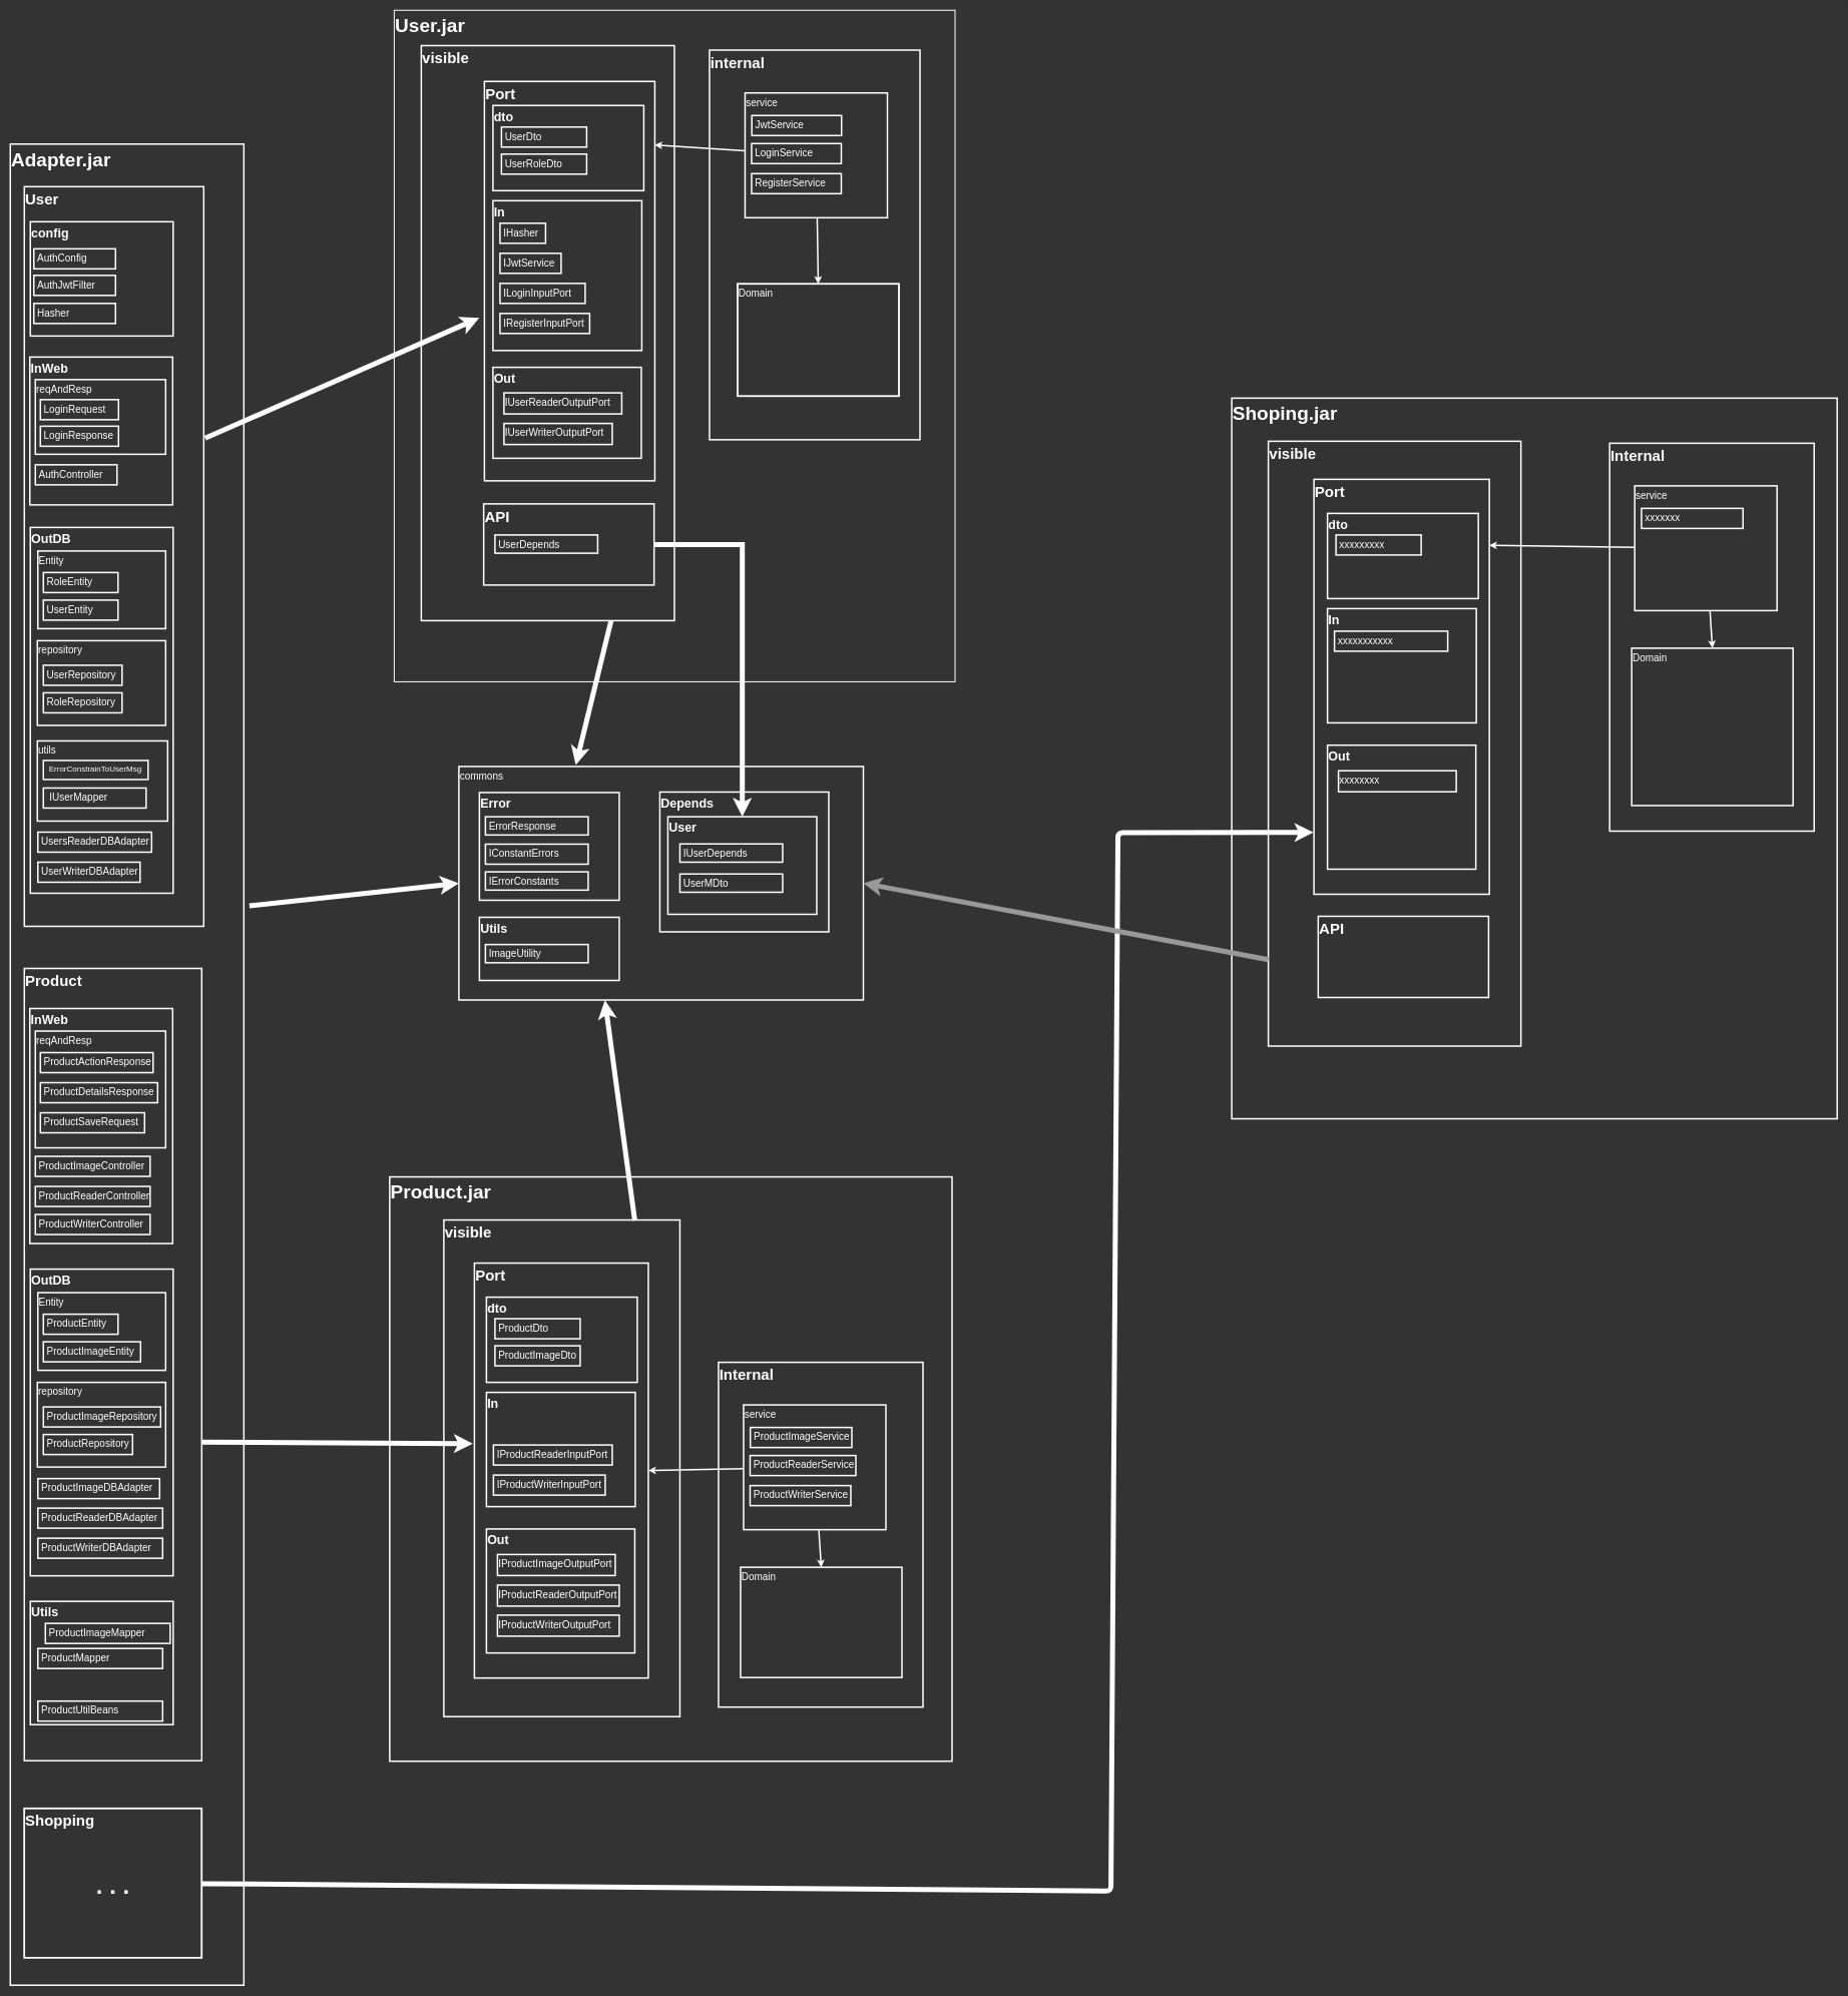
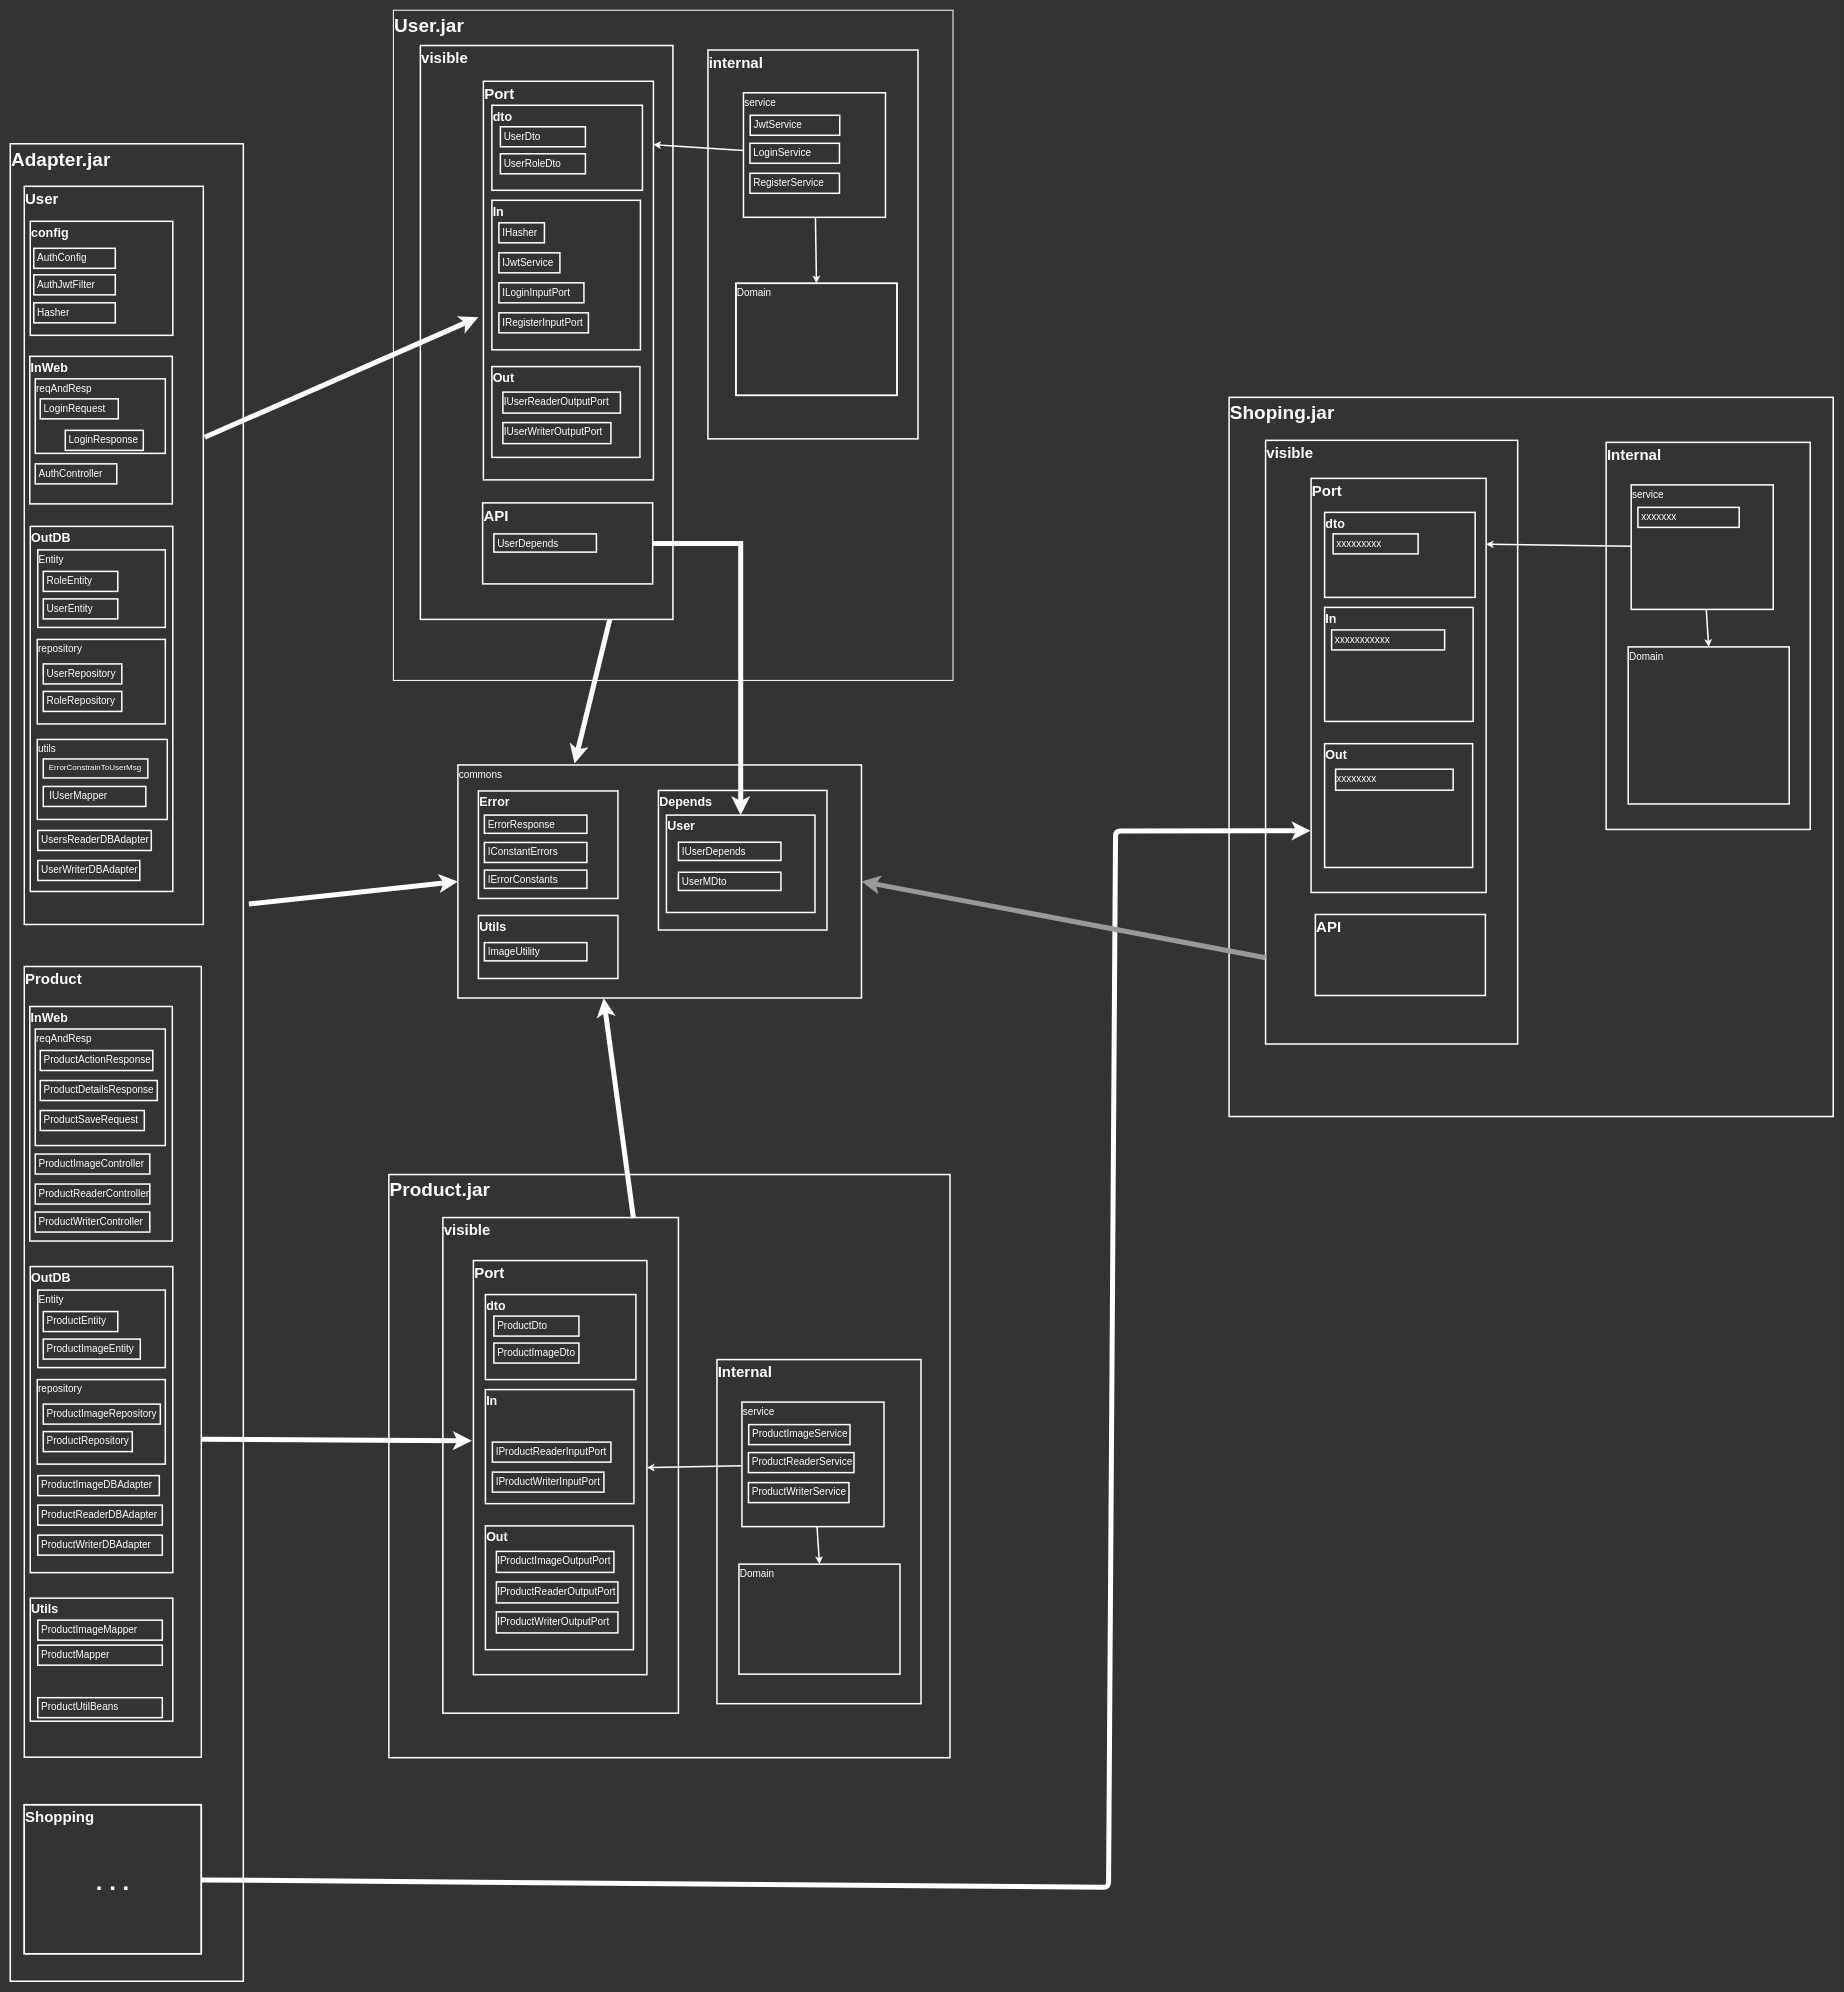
- <mxCell id="26" value="LoginResponse" style="rounded=0;fontSize=20;align=left;verticalAlign=top;labelBackgroundColor=none;fontColor=#FFFFFF;strokeWidth=3;fillColor=none;strokeColor=#FFFFFF;spacingRight=0;spacingLeft=5;" parent="1" vertex="1"><mxGeometry x="80" y="850" width="156" height="40" as="geometry" /></mxCell>
+ <mxCell id="26" value="LoginResponse" style="rounded=0;fontSize=20;align=left;verticalAlign=top;labelBackgroundColor=none;fontColor=#FFFFFF;strokeWidth=3;fillColor=none;strokeColor=#FFFFFF;spacingRight=0;spacingLeft=5;" parent="1" vertex="1"><mxGeometry x="130" y="860" width="156" height="40" as="geometry" /></mxCell>
- <mxCell id="49" value="ProductImageMapper" style="rounded=0;fontSize=20;align=left;verticalAlign=top;labelBackgroundColor=none;fontColor=#FFFFFF;strokeWidth=3;fillColor=none;strokeColor=#FFFFFF;spacingRight=0;spacingLeft=5;" parent="1" vertex="1"><mxGeometry x="90" y="3239" width="249" height="40" as="geometry" /></mxCell>
+ <mxCell id="49" value="ProductImageMapper" style="rounded=0;fontSize=20;align=left;verticalAlign=top;labelBackgroundColor=none;fontColor=#FFFFFF;strokeWidth=3;fillColor=none;strokeColor=#FFFFFF;spacingRight=0;spacingLeft=5;" parent="1" vertex="1"><mxGeometry x="75" y="3239" width="249" height="40" as="geometry" /></mxCell>
